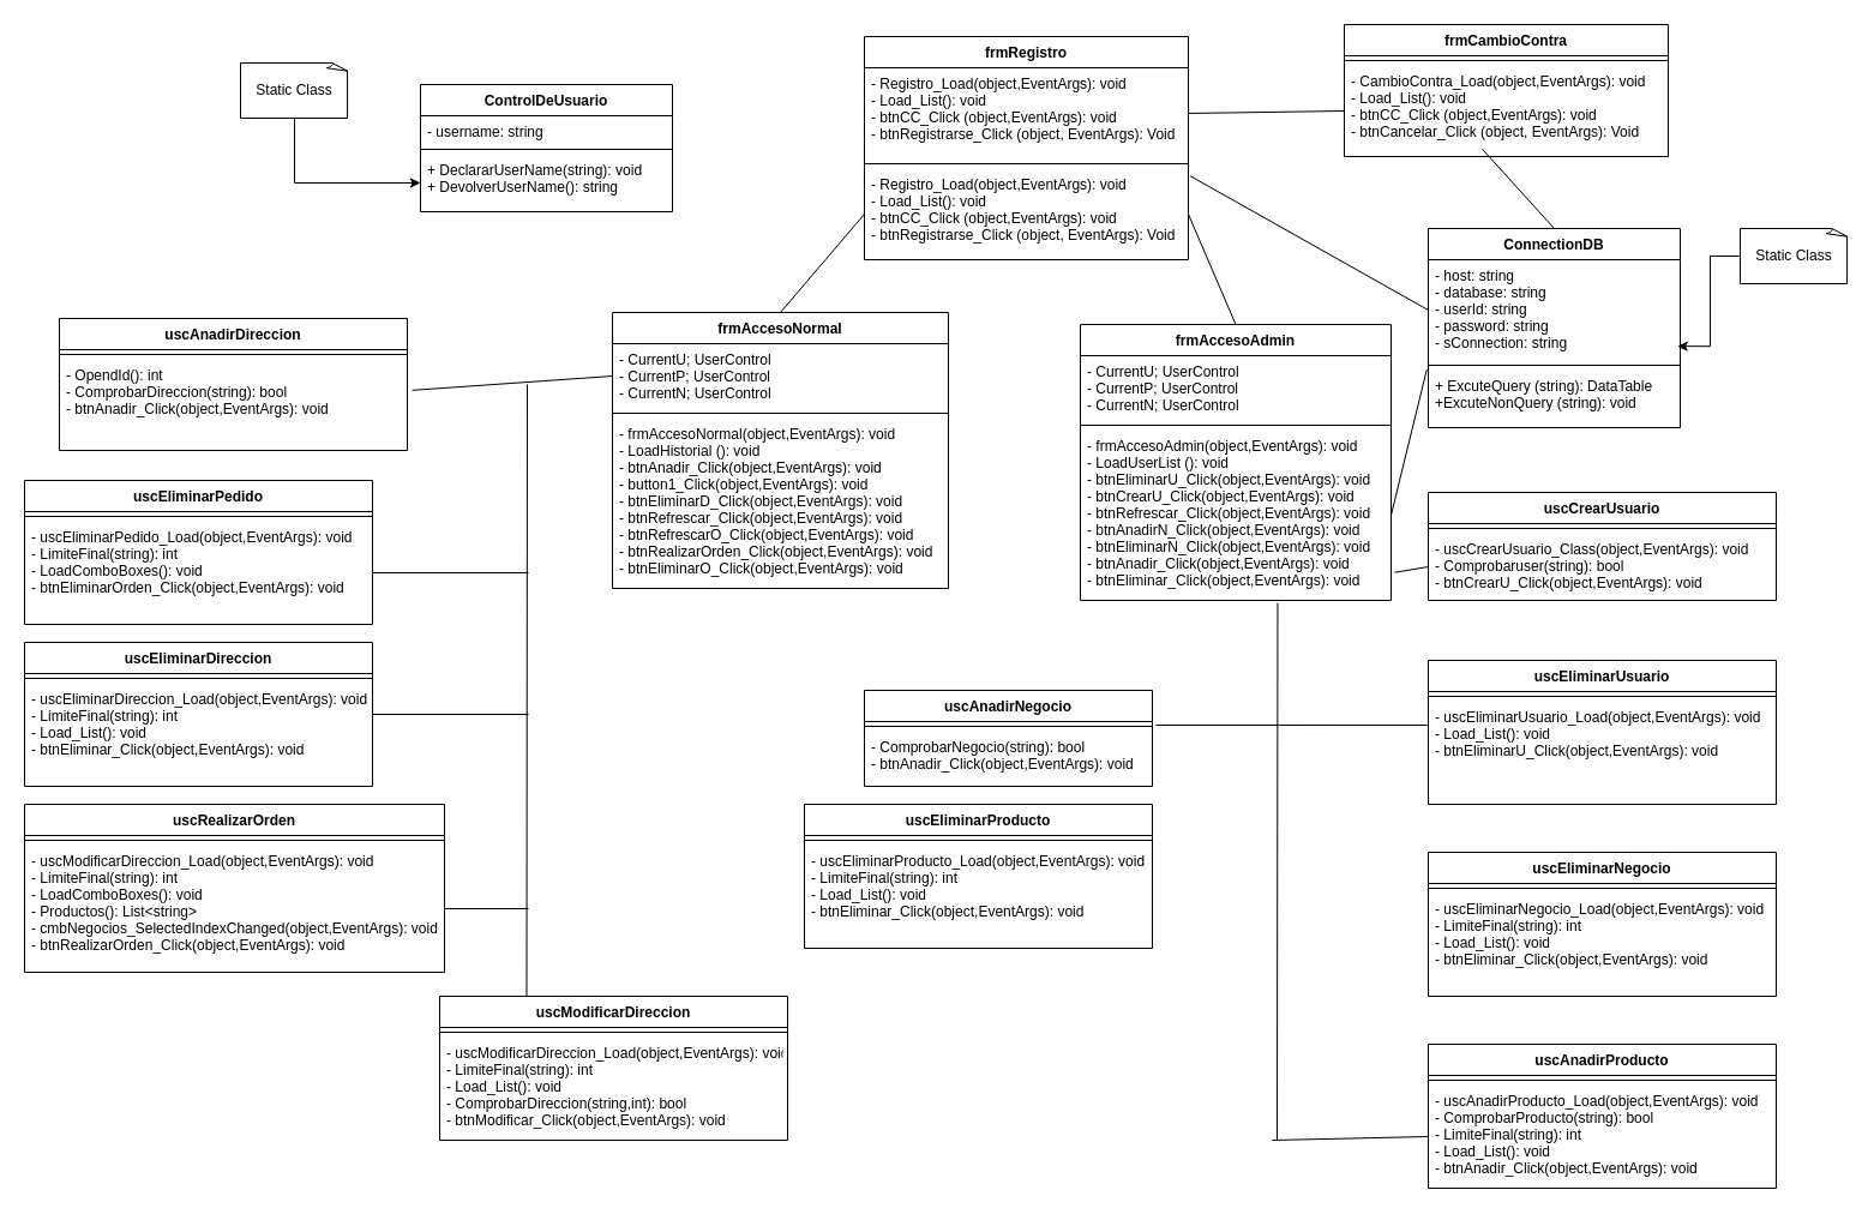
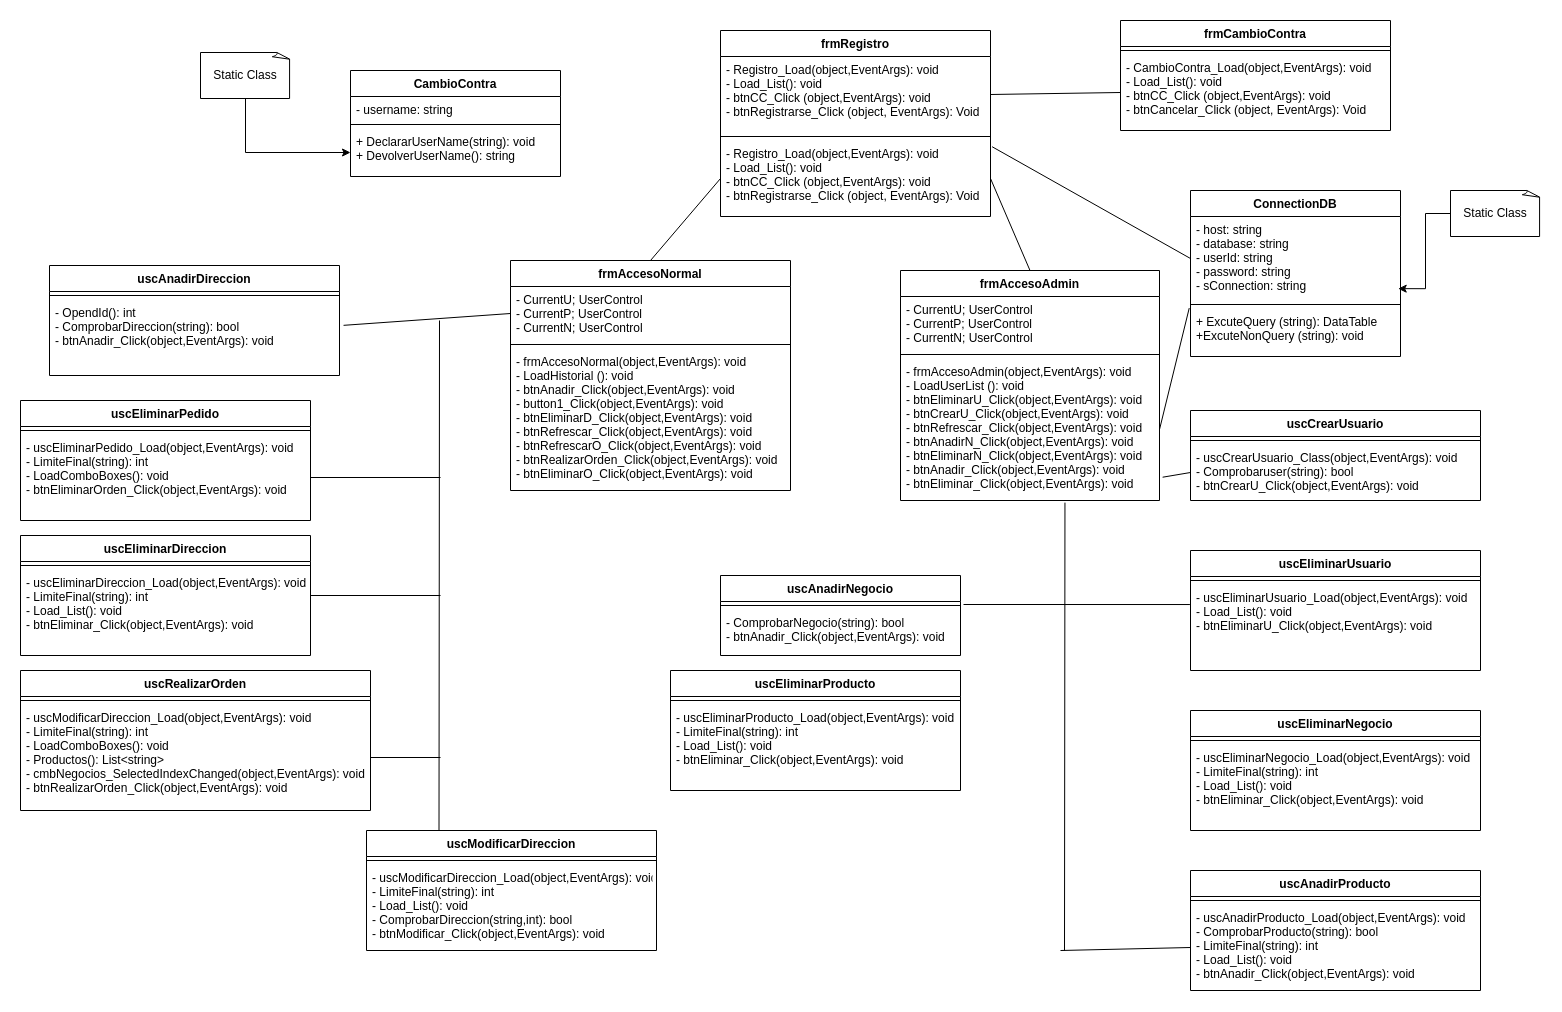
- <mxCell id="5" value="ControlDeUsuario" style="swimlane;fontStyle=1;align=center;verticalAlign=top;childLayout=stackLayout;horizontal=1;startSize=26;horizontalStack=0;resizeParent=1;resizeParentMax=0;resizeLast=0;collapsible=1;marginBottom=0;" vertex="1" parent="1"><mxGeometry x="350" y="70" width="210" height="106" as="geometry" /></mxCell>
+ <mxCell id="5" value="CambioContra" style="swimlane;fontStyle=1;align=center;verticalAlign=top;childLayout=stackLayout;horizontal=1;startSize=26;horizontalStack=0;resizeParent=1;resizeParentMax=0;resizeLast=0;collapsible=1;marginBottom=0;" vertex="1" parent="1"><mxGeometry x="350" y="70" width="210" height="106" as="geometry" /></mxCell>
- <mxCell id="67" value="" style="endArrow=none;html=1;exitX=0.5;exitY=0;exitDx=0;exitDy=0;entryX=0.426;entryY=0.919;entryDx=0;entryDy=0;entryPerimeter=0;" edge="1" parent="1" source="13" target="4"><mxGeometry width="50" height="50" relative="1" as="geometry"><mxPoint x="1450" y="300" as="sourcePoint" /><mxPoint x="1260" y="150" as="targetPoint" /></mxGeometry></mxCell>
